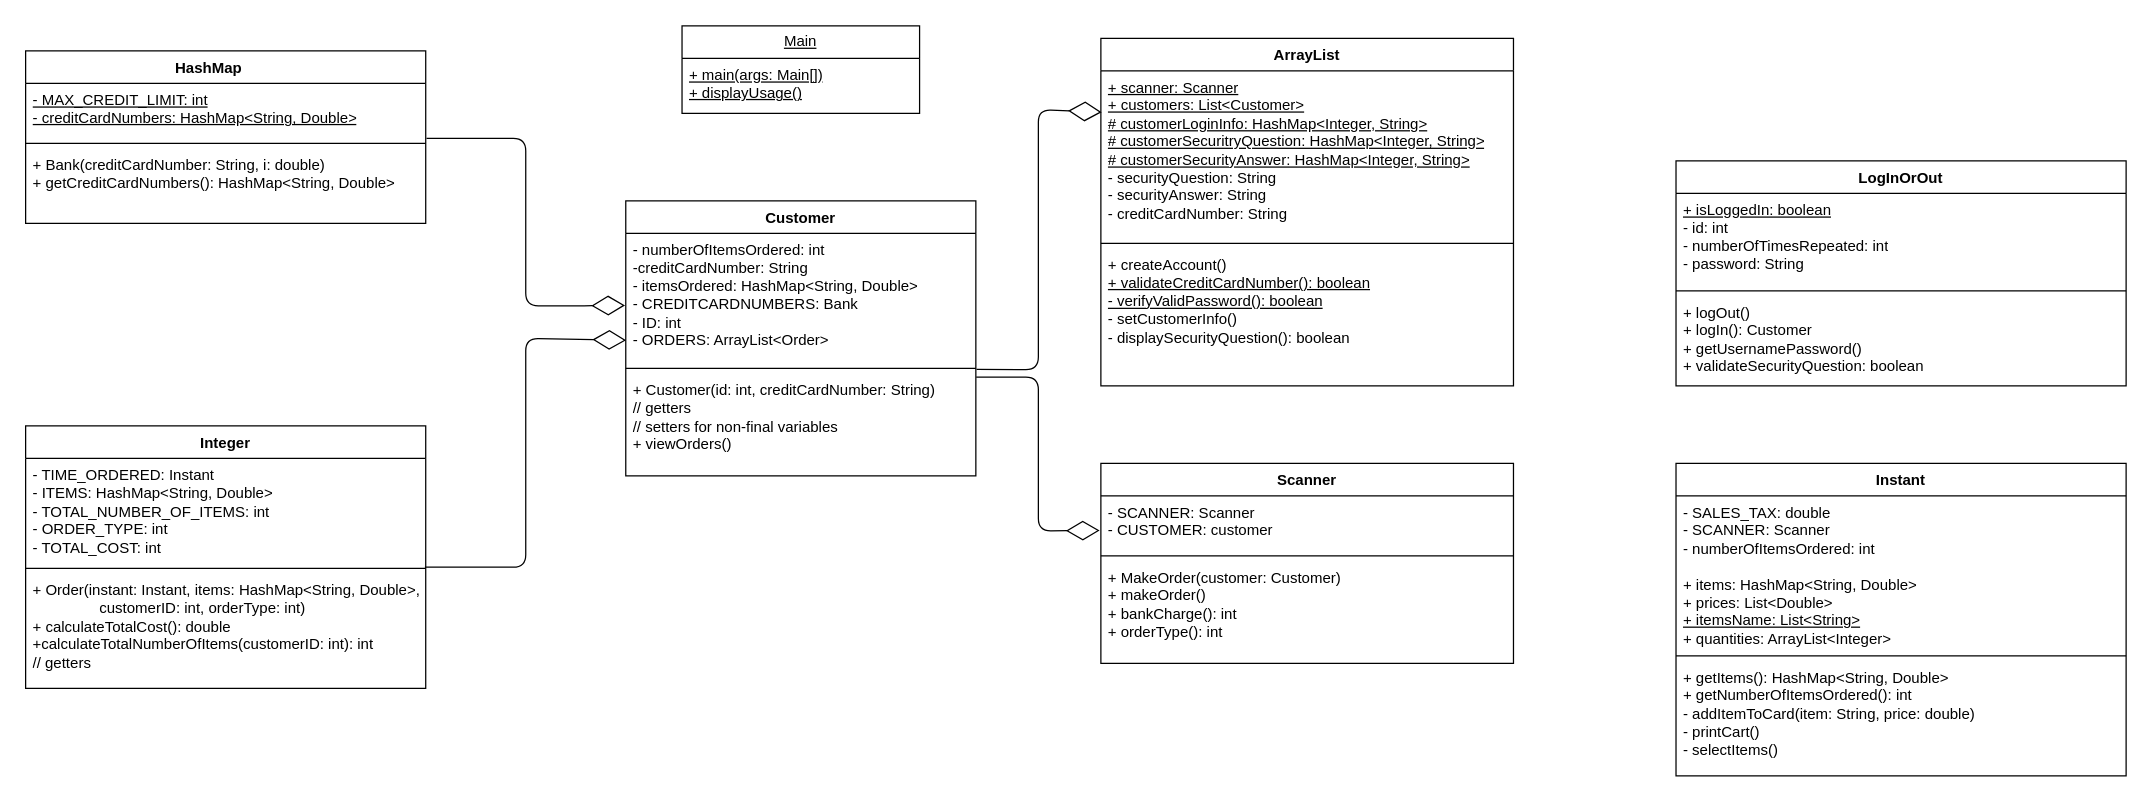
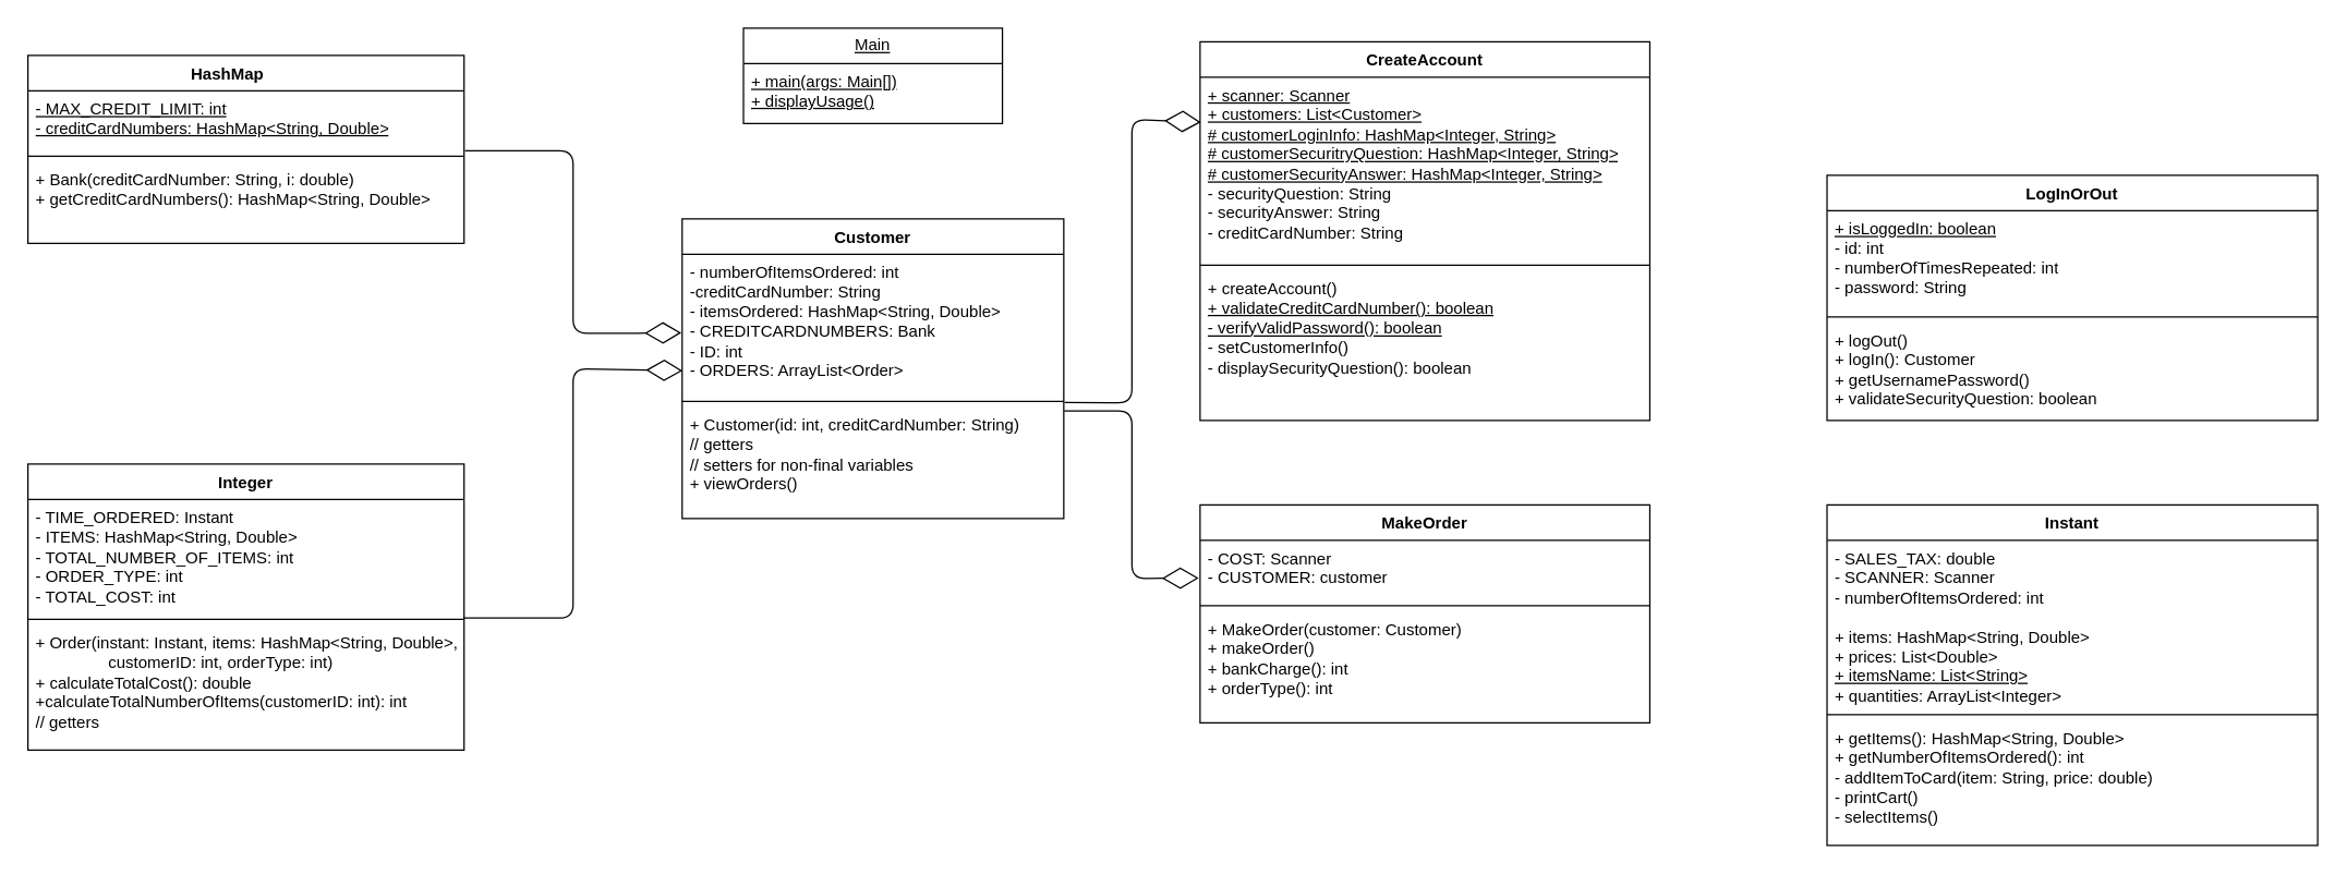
- <mxCell id="6" value="ArrayList" style="swimlane;fontStyle=1;align=center;verticalAlign=top;childLayout=stackLayout;horizontal=1;startSize=26;horizontalStack=0;resizeParent=1;resizeParentMax=0;resizeLast=0;collapsible=1;marginBottom=0;whiteSpace=wrap;html=1;labelBackgroundColor=none;rounded=0;" parent="1" vertex="1"><mxGeometry x="880" y="30" width="330" height="278" as="geometry" /></mxCell>
+ <mxCell id="6" value="CreateAccount" style="swimlane;fontStyle=1;align=center;verticalAlign=top;childLayout=stackLayout;horizontal=1;startSize=26;horizontalStack=0;resizeParent=1;resizeParentMax=0;resizeLast=0;collapsible=1;marginBottom=0;whiteSpace=wrap;html=1;labelBackgroundColor=none;rounded=0;" parent="1" vertex="1"><mxGeometry x="880" y="30" width="330" height="278" as="geometry" /></mxCell>
- <mxCell id="25" value="Scanner" style="swimlane;fontStyle=1;align=center;verticalAlign=top;childLayout=stackLayout;horizontal=1;startSize=26;horizontalStack=0;resizeParent=1;resizeParentMax=0;resizeLast=0;collapsible=1;marginBottom=0;whiteSpace=wrap;html=1;" parent="1" vertex="1"><mxGeometry x="880" y="370" width="330" height="160" as="geometry" /></mxCell>
+ <mxCell id="25" value="MakeOrder" style="swimlane;fontStyle=1;align=center;verticalAlign=top;childLayout=stackLayout;horizontal=1;startSize=26;horizontalStack=0;resizeParent=1;resizeParentMax=0;resizeLast=0;collapsible=1;marginBottom=0;whiteSpace=wrap;html=1;" parent="1" vertex="1"><mxGeometry x="880" y="370" width="330" height="160" as="geometry" /></mxCell>
- <mxCell id="26" value="&lt;div&gt;- SCANNER: Scanner&lt;/div&gt;&lt;div&gt;- CUSTOMER: customer&lt;br&gt;&lt;/div&gt;" style="text;strokeColor=none;fillColor=none;align=left;verticalAlign=top;spacingLeft=4;spacingRight=4;overflow=hidden;rotatable=0;points=[[0,0.5],[1,0.5]];portConstraint=eastwest;whiteSpace=wrap;html=1;" parent="25" vertex="1"><mxGeometry y="26" width="330" height="44" as="geometry" /></mxCell>
+ <mxCell id="26" value="&lt;div&gt;- COST: Scanner&lt;/div&gt;&lt;div&gt;- CUSTOMER: customer&lt;br&gt;&lt;/div&gt;" style="text;strokeColor=none;fillColor=none;align=left;verticalAlign=top;spacingLeft=4;spacingRight=4;overflow=hidden;rotatable=0;points=[[0,0.5],[1,0.5]];portConstraint=eastwest;whiteSpace=wrap;html=1;" parent="25" vertex="1"><mxGeometry y="26" width="330" height="44" as="geometry" /></mxCell>
